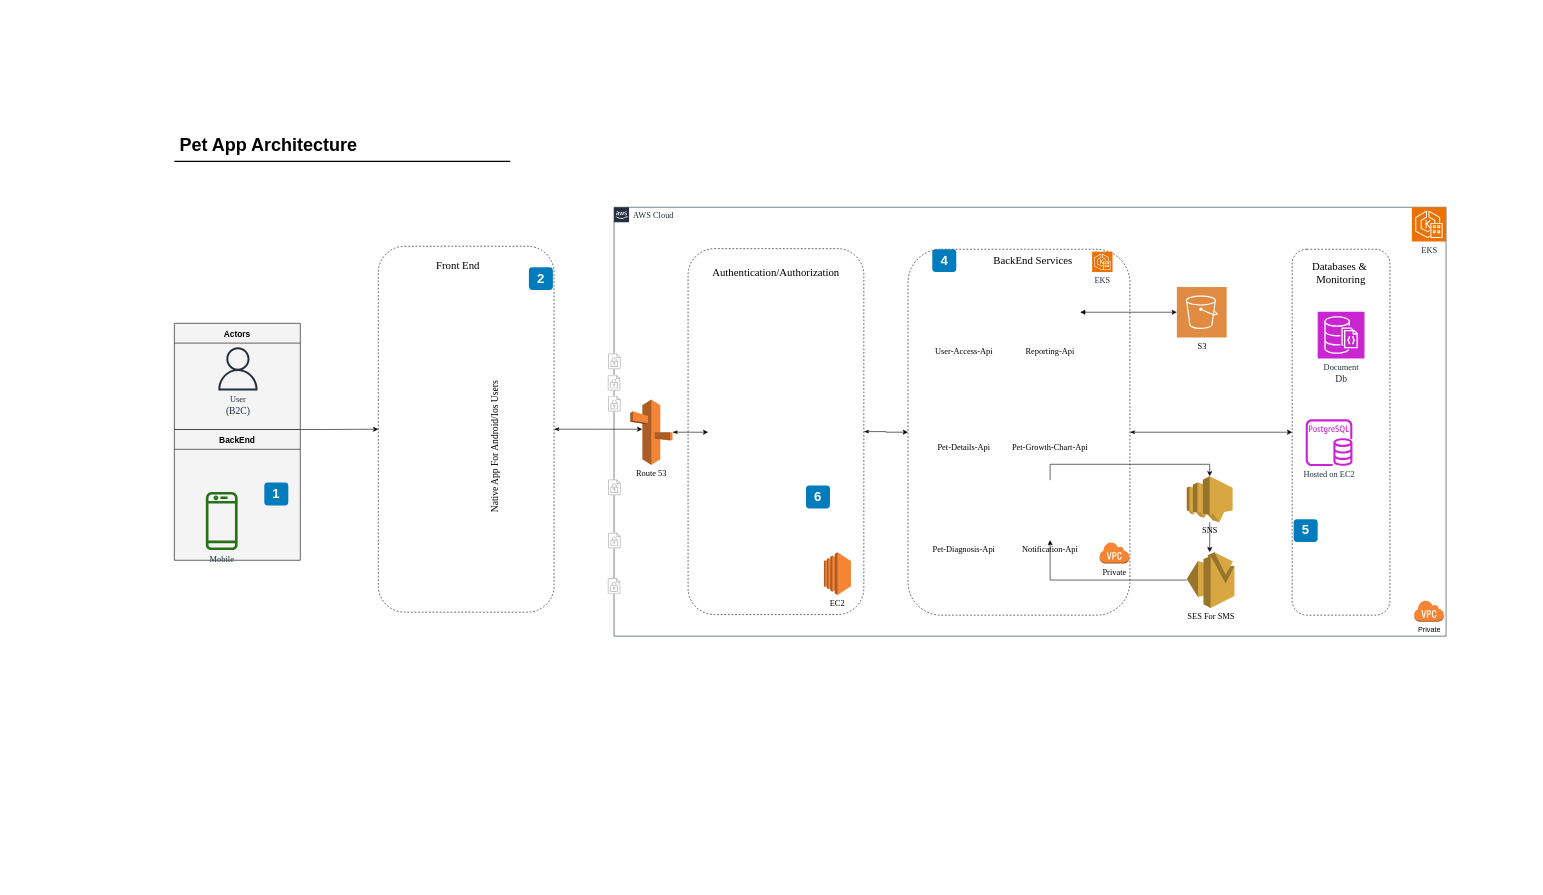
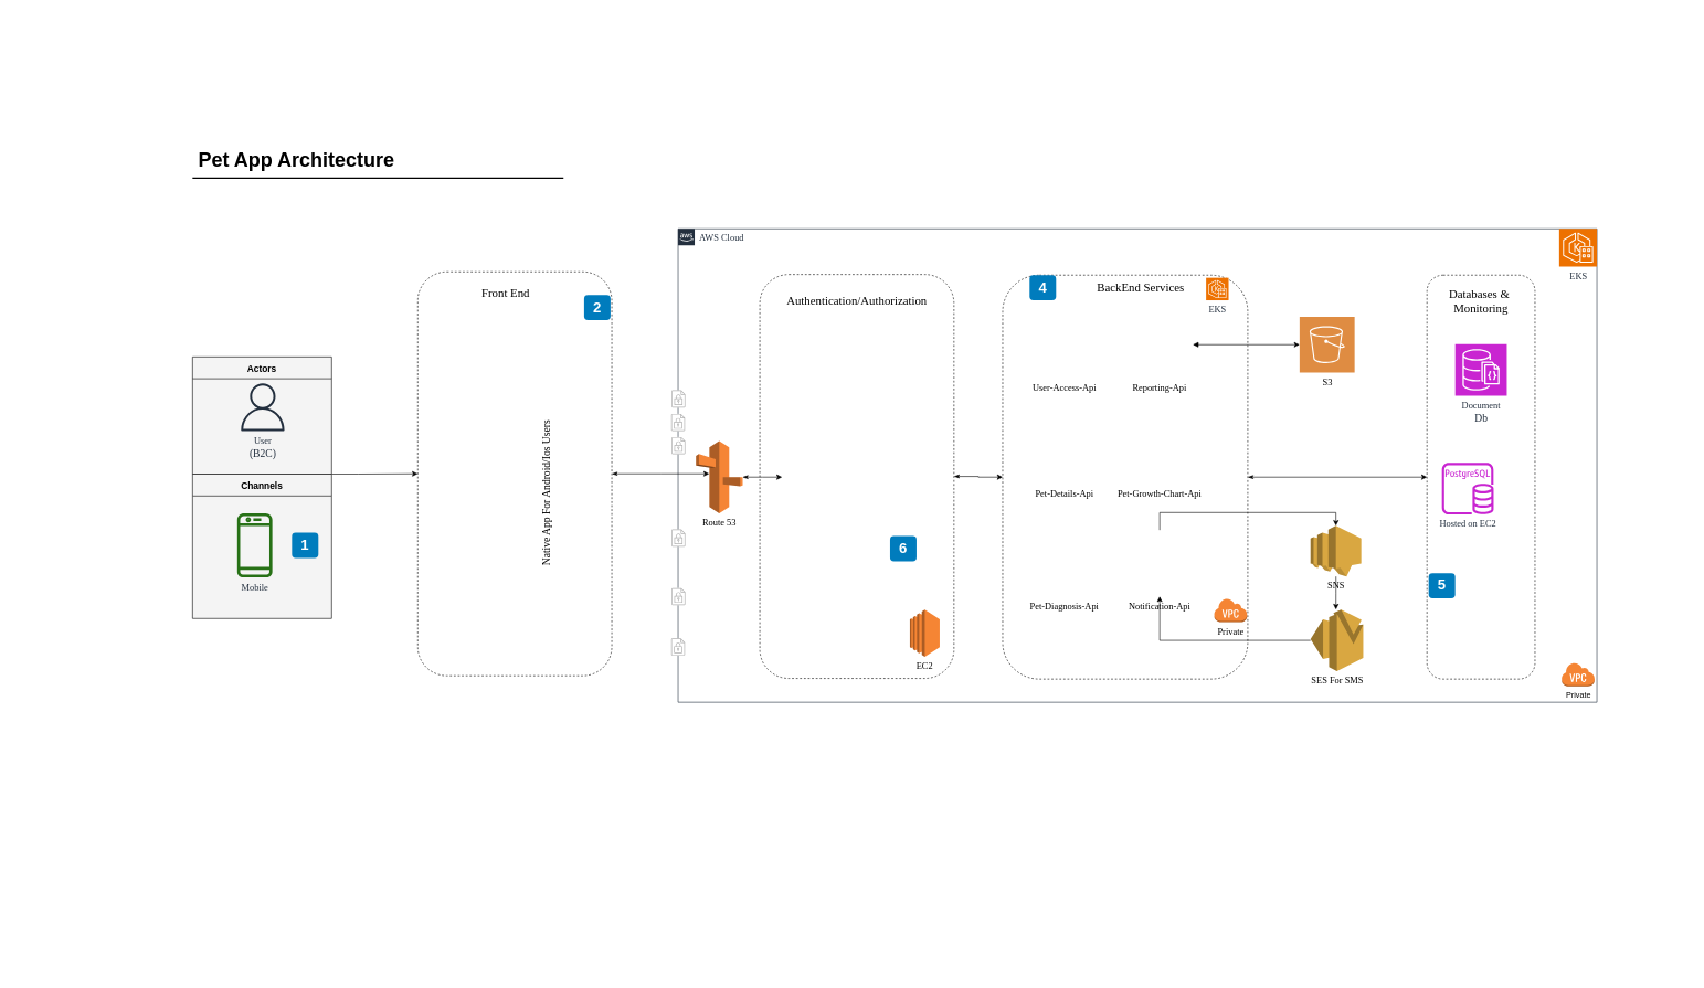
- <mxCell id="44" value="BackEnd" style="swimlane;fontSize=14;align=center;swimlaneFillColor=#f4f4f4;fillColor=#f4f4f4;startSize=33;container=1;pointerEvents=0;collapsible=0;recursiveResize=0;" parent="1" vertex="1"><mxGeometry x="290" y="715.5" width="210" height="218" as="geometry" /></mxCell>
+ <mxCell id="44" value="Channels" style="swimlane;fontSize=14;align=center;swimlaneFillColor=#f4f4f4;fillColor=#f4f4f4;startSize=33;container=1;pointerEvents=0;collapsible=0;recursiveResize=0;" parent="1" vertex="1"><mxGeometry x="290" y="715.5" width="210" height="218" as="geometry" /></mxCell>
- <mxCell id="45" value="&lt;font style=&quot;font-size: 14px;&quot; face=&quot;Times New Roman&quot;&gt;Mobile&lt;/font&gt;" style="outlineConnect=0;fontColor=#232F3E;gradientColor=none;strokeColor=none;fillColor=#277116;dashed=0;verticalLabelPosition=bottom;verticalAlign=top;align=center;html=1;fontSize=12;fontStyle=0;shape=mxgraph.aws4.mobile_client;labelBackgroundColor=none;" parent="44" vertex="1"><mxGeometry x="52.5" y="102.5" width="53" height="100" as="geometry" /></mxCell>
+ <mxCell id="45" value="&lt;font style=&quot;font-size: 14px;&quot; face=&quot;Times New Roman&quot;&gt;Mobile&lt;/font&gt;" style="outlineConnect=0;fontColor=#232F3E;gradientColor=none;strokeColor=none;fillColor=#277116;dashed=0;verticalLabelPosition=bottom;verticalAlign=top;align=center;html=1;fontSize=12;fontStyle=0;shape=mxgraph.aws4.mobile_client;labelBackgroundColor=none;" parent="44" vertex="1"><mxGeometry x="67.5" y="57.5" width="53" height="100" as="geometry" /></mxCell>
